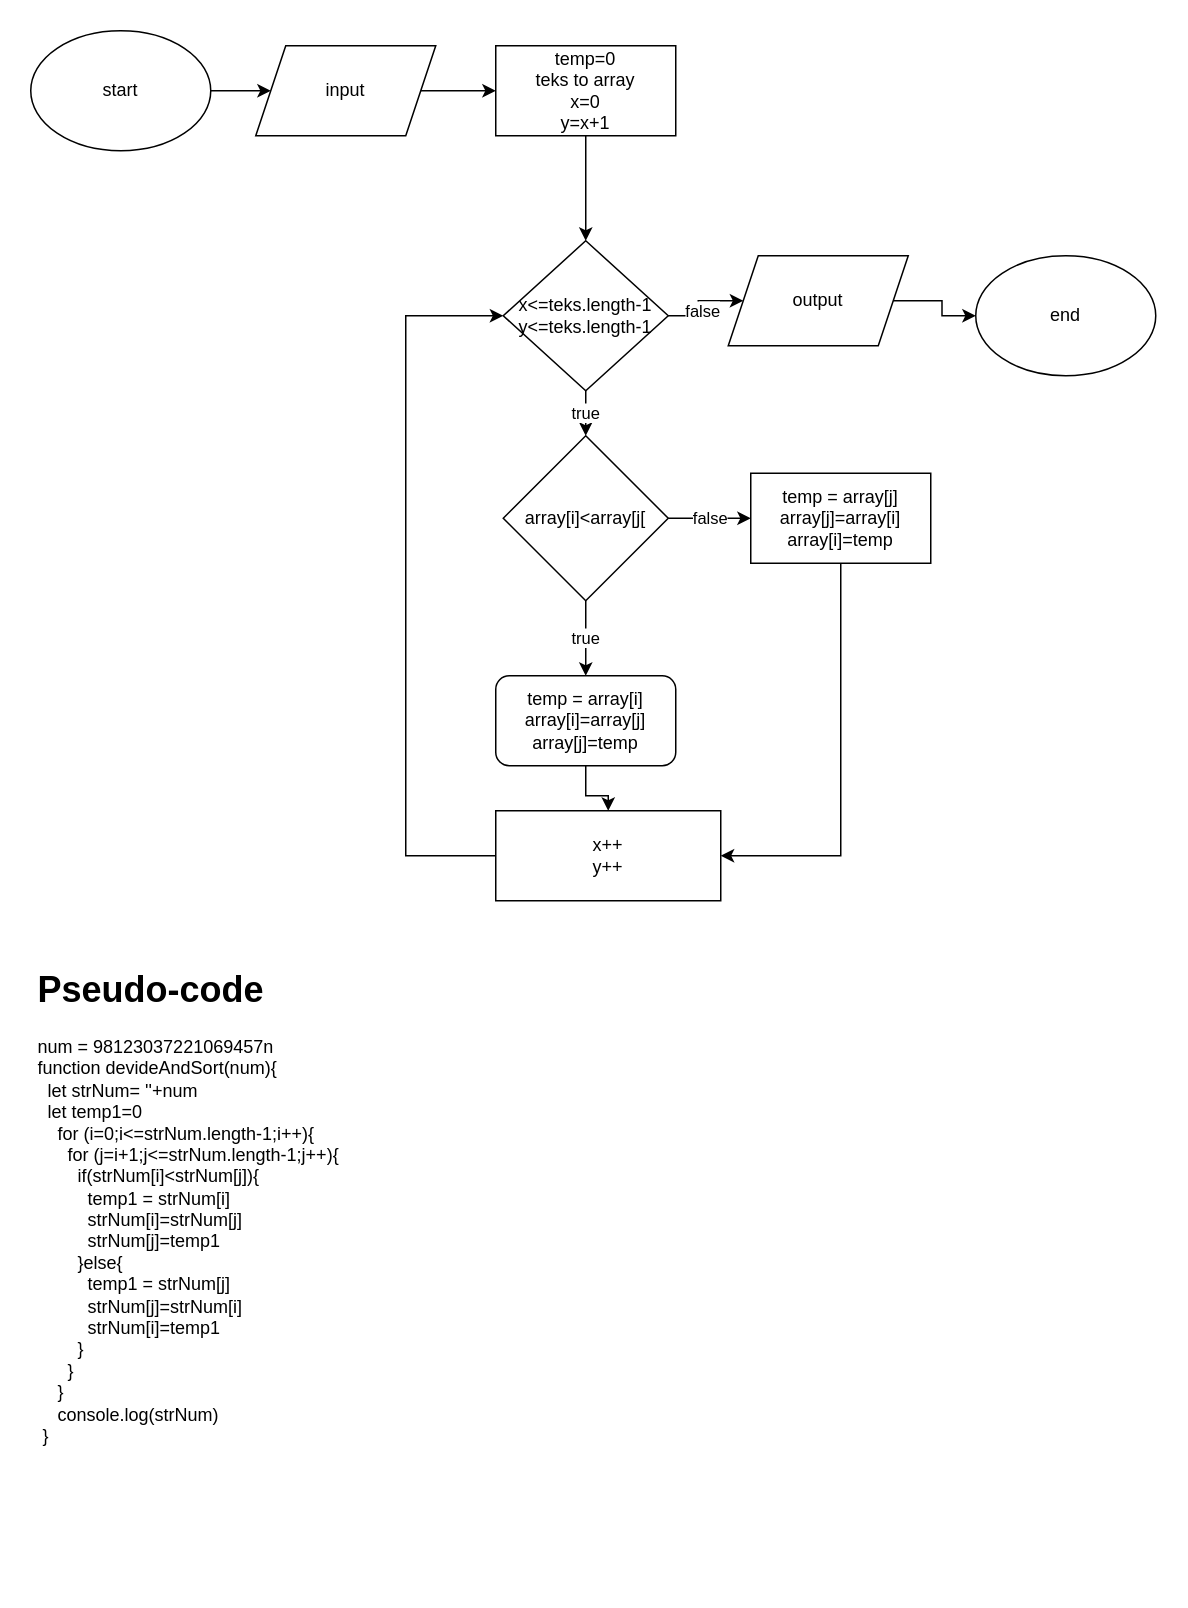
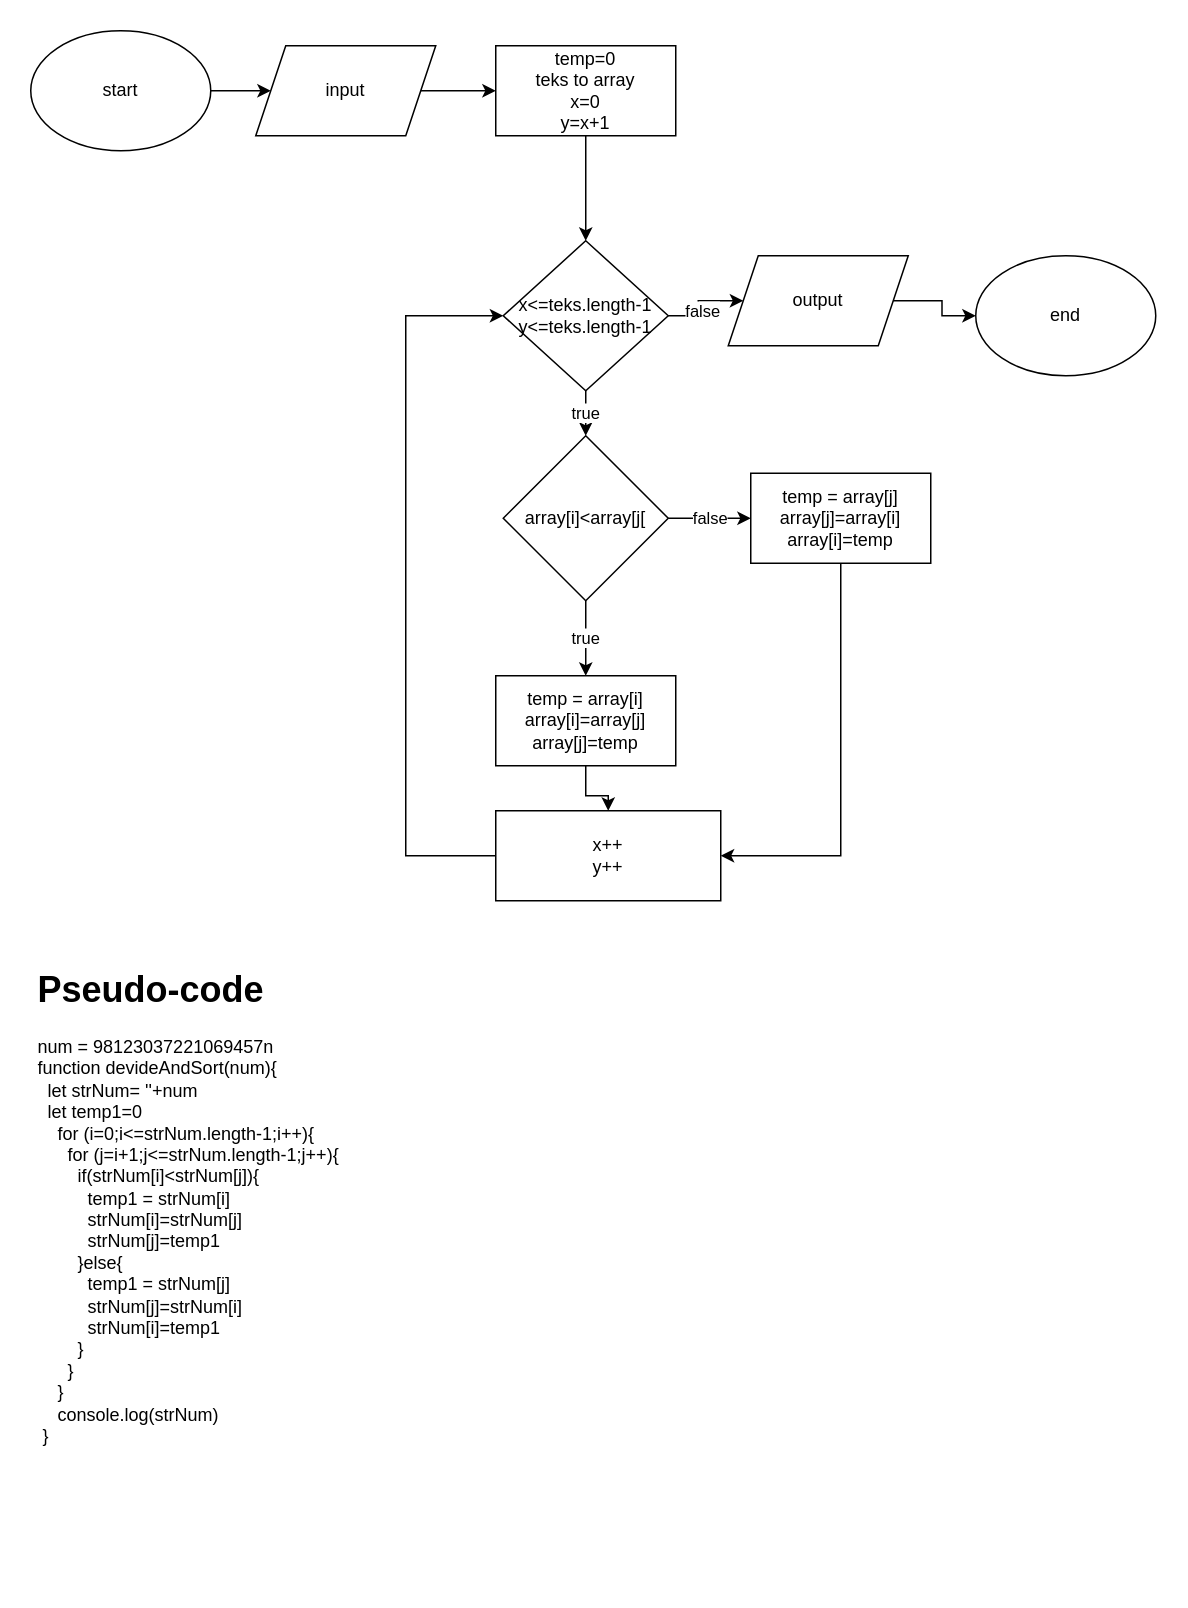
- <mxCell id="13" value="temp = array[i]&lt;br&gt;array[i]=array[j]&lt;br&gt;array[j]=temp" style="whiteSpace=wrap;html=1;rounded=1;" vertex="1" parent="1"><mxGeometry x="330" y="450" width="120" height="60" as="geometry" /></mxCell>
+ <mxCell id="13" value="temp = array[i]&lt;br&gt;array[i]=array[j]&lt;br&gt;array[j]=temp" style="rounded=0;whiteSpace=wrap;html=1;" vertex="1" parent="1"><mxGeometry x="330" y="450" width="120" height="60" as="geometry" /></mxCell>
